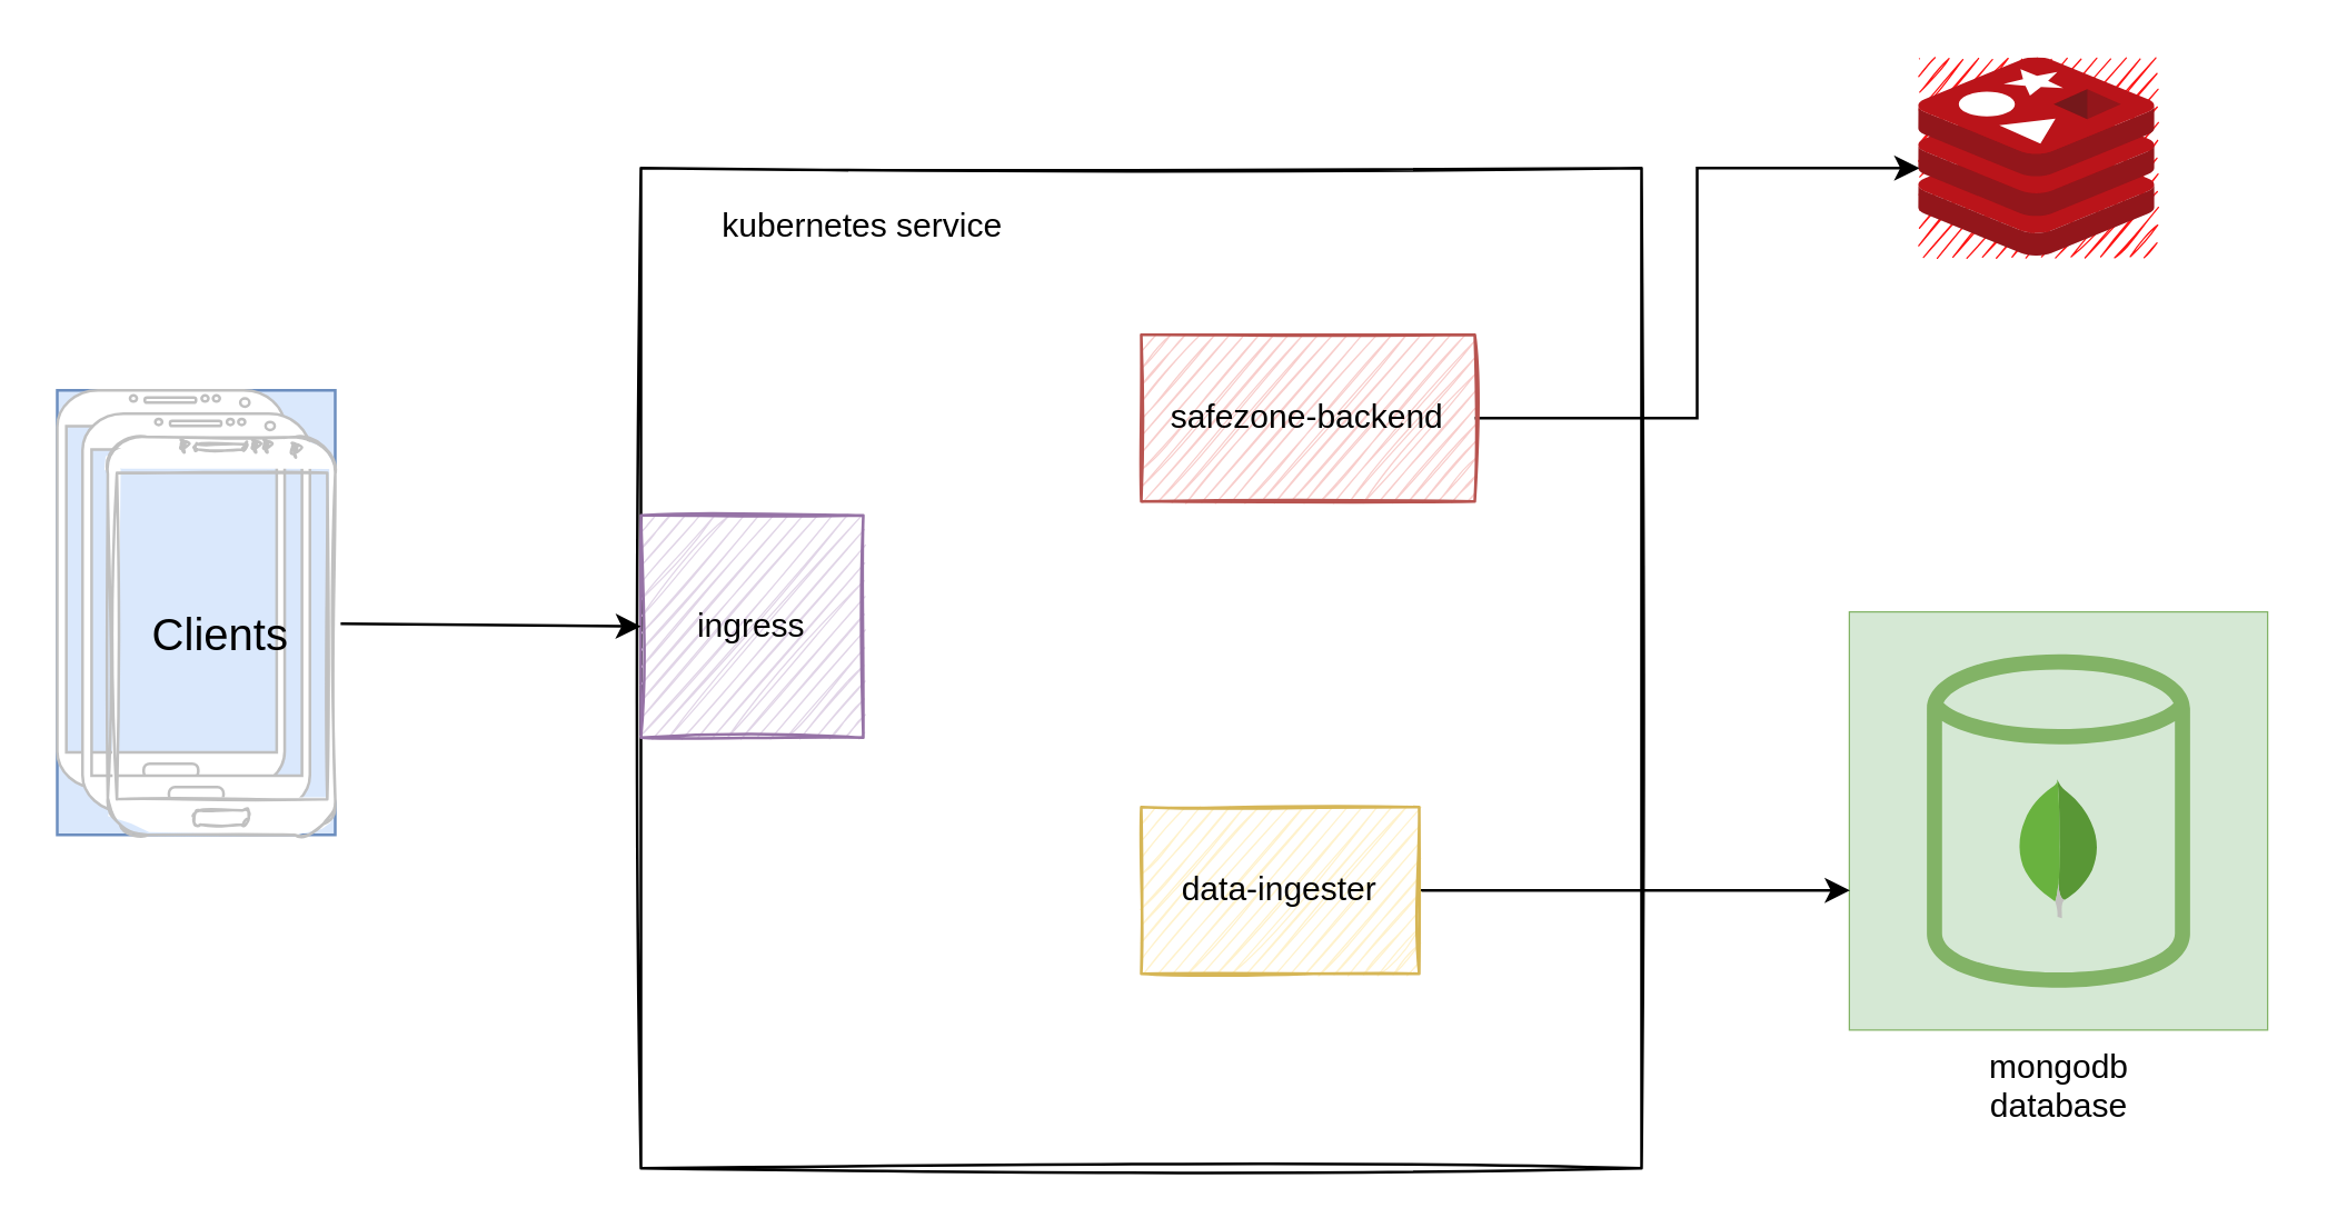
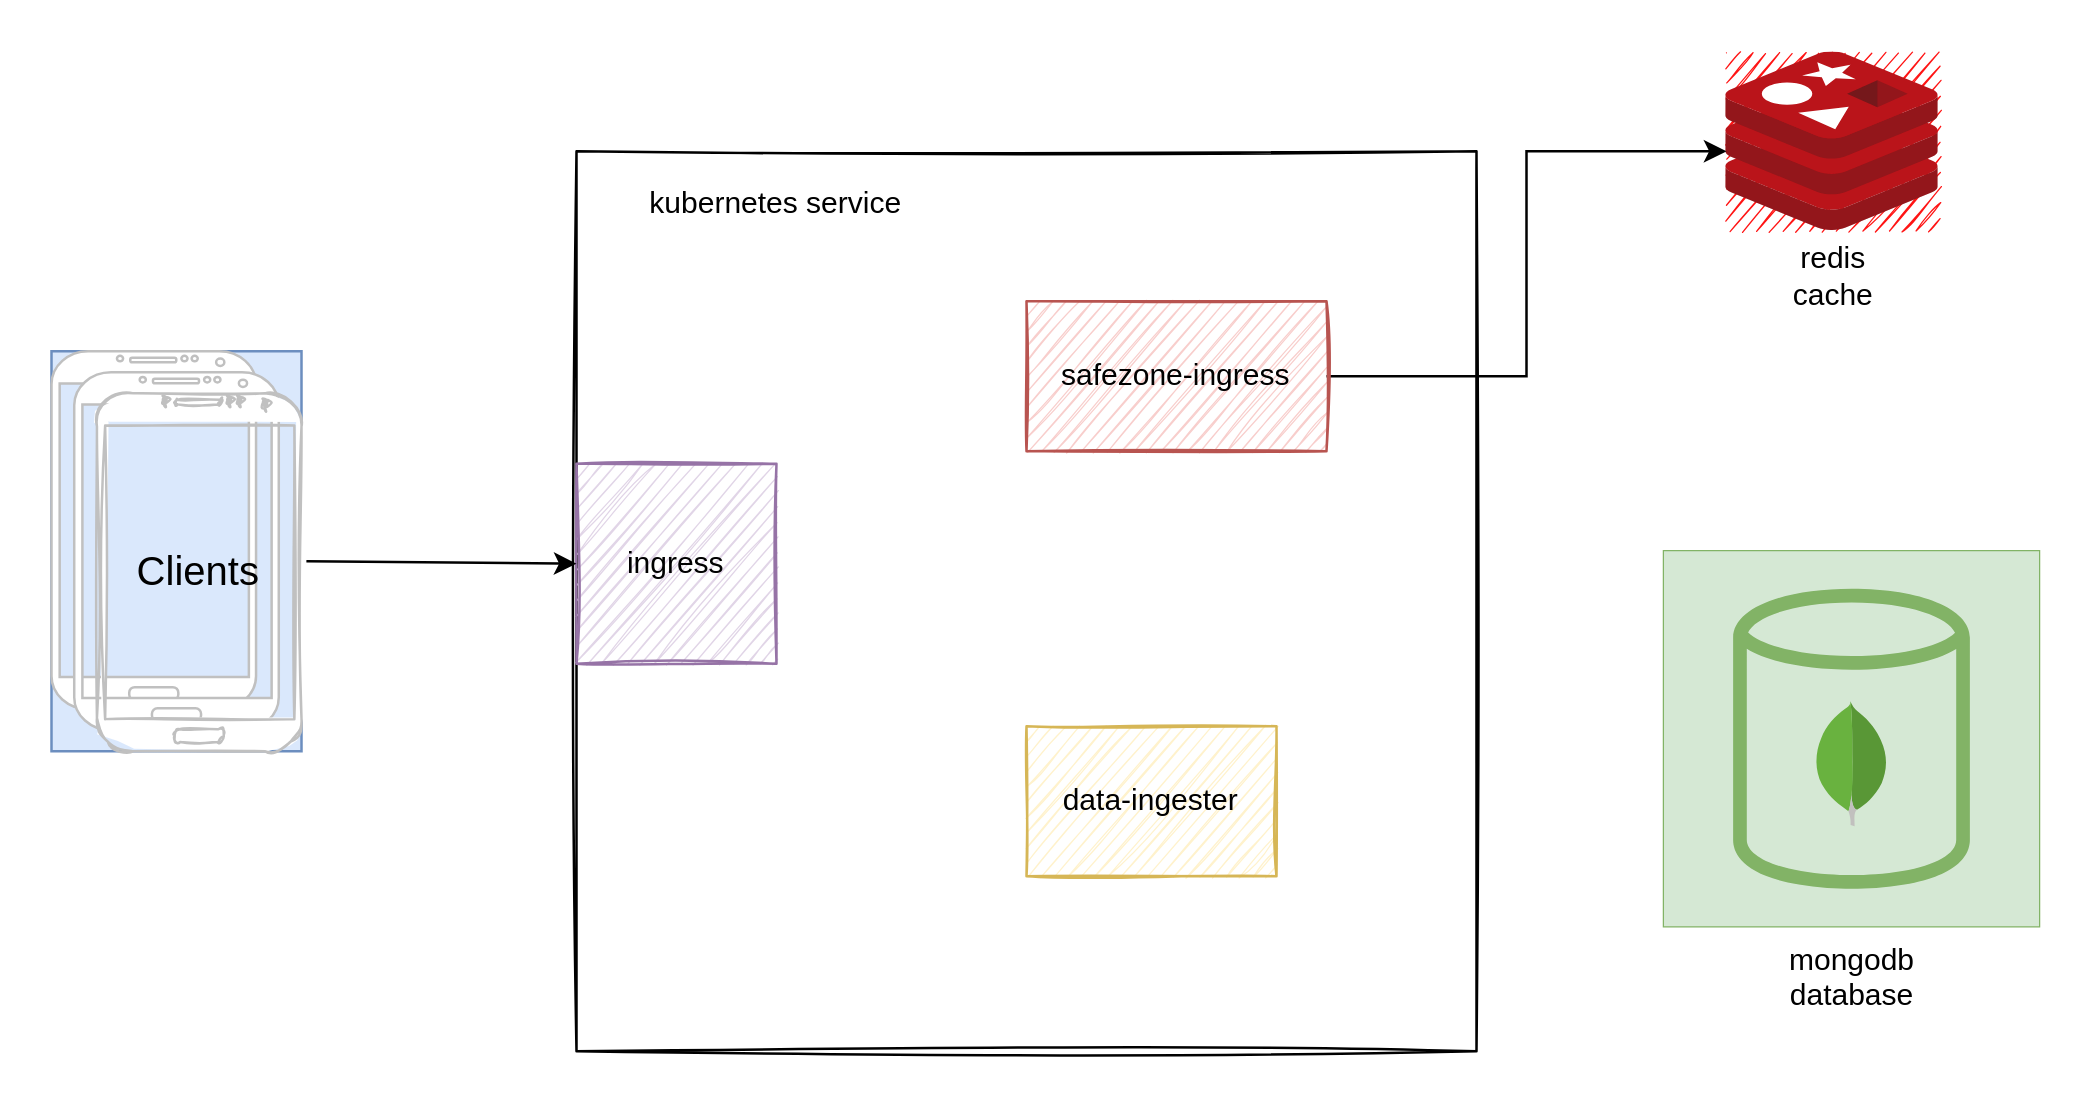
+ <mxCell id="11" value="redis&lt;br&gt;cache" style="text;html=1;strokeColor=none;fillColor=none;align=center;verticalAlign=middle;whiteSpace=wrap;rounded=0;sketch=1;" vertex="1" parent="1"><mxGeometry x="712.5" y="100" width="40" height="20" as="geometry" /></mxCell>
- <mxCell id="17" value="safezone-backend" style="rounded=0;whiteSpace=wrap;html=1;sketch=1;fillColor=#f8cecc;strokeColor=#b85450;" vertex="1" parent="1"><mxGeometry x="410" y="120" width="120" height="60" as="geometry" /></mxCell>
+ <mxCell id="17" value="safezone-ingress" style="rounded=0;whiteSpace=wrap;html=1;sketch=1;fillColor=#f8cecc;strokeColor=#b85450;" vertex="1" parent="1"><mxGeometry x="410" y="120" width="120" height="60" as="geometry" /></mxCell>
- <mxCell id="18" style="edgeStyle=orthogonalEdgeStyle;rounded=0;orthogonalLoop=1;jettySize=auto;html=1;fontColor=#000000;" edge="1" parent="1" source="19" target="8"><mxGeometry relative="1" as="geometry"><Array as="points"><mxPoint x="640" y="320" /><mxPoint x="640" y="320" /></Array></mxGeometry></mxCell>
